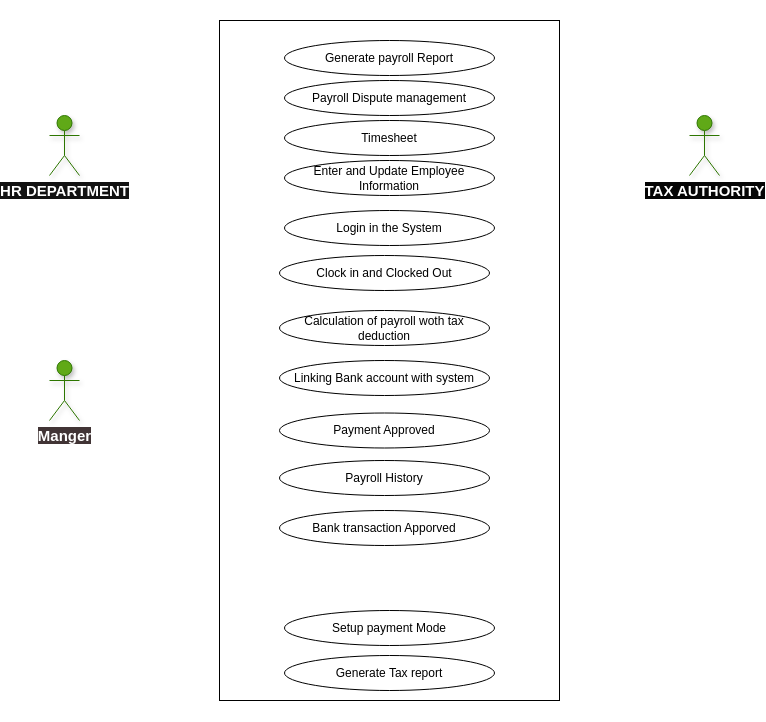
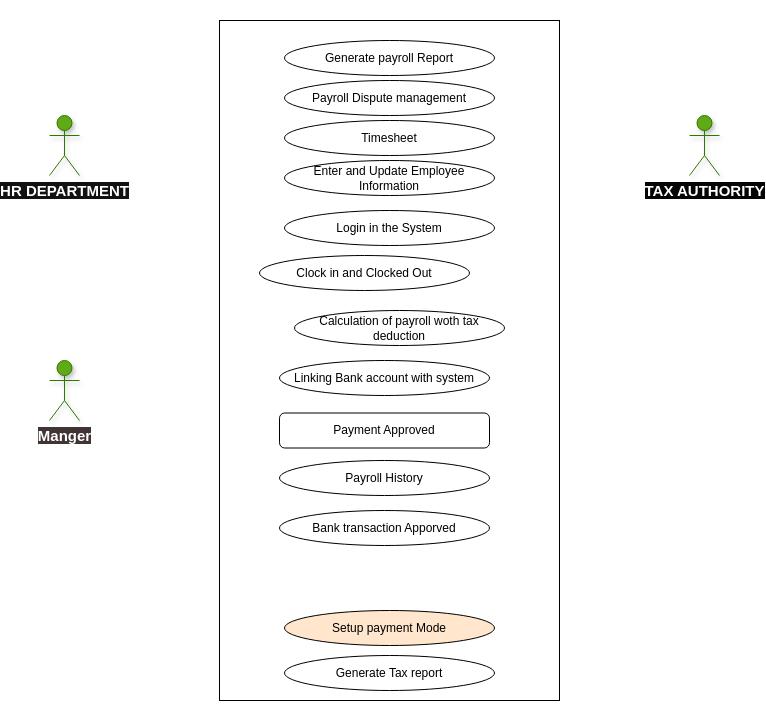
- <mxCell id="5" value="Clock in and Clocked Out" style="ellipse;whiteSpace=wrap;html=1;" vertex="1" parent="1"><mxGeometry x="250" y="255" width="210" height="35" as="geometry" /></mxCell>
+ <mxCell id="5" value="Clock in and Clocked Out" style="ellipse;whiteSpace=wrap;html=1;" vertex="1" parent="1"><mxGeometry x="230" y="255" width="210" height="35" as="geometry" /></mxCell>
- <mxCell id="6" value="Calculation of payroll woth tax deduction" style="ellipse;whiteSpace=wrap;html=1;" vertex="1" parent="1"><mxGeometry x="250" y="310" width="210" height="35" as="geometry" /></mxCell>
+ <mxCell id="6" value="Calculation of payroll woth tax deduction" style="ellipse;whiteSpace=wrap;html=1;" vertex="1" parent="1"><mxGeometry x="265" y="310" width="210" height="35" as="geometry" /></mxCell>
- <mxCell id="8" value="Payment Approved" style="ellipse;whiteSpace=wrap;html=1;" vertex="1" parent="1"><mxGeometry x="250" y="412.5" width="210" height="35" as="geometry" /></mxCell>
+ <mxCell id="8" value="Payment Approved" style="whiteSpace=wrap;html=1;rounded=1;" vertex="1" parent="1"><mxGeometry x="250" y="412.5" width="210" height="35" as="geometry" /></mxCell>
- <mxCell id="13" value="Setup payment Mode" style="ellipse;whiteSpace=wrap;html=1;" vertex="1" parent="1"><mxGeometry x="255" y="610" width="210" height="35" as="geometry" /></mxCell>
+ <mxCell id="13" value="Setup payment Mode" style="ellipse;whiteSpace=wrap;html=1;fillColor=#ffe6cc;" vertex="1" parent="1"><mxGeometry x="255" y="610" width="210" height="35" as="geometry" /></mxCell>
